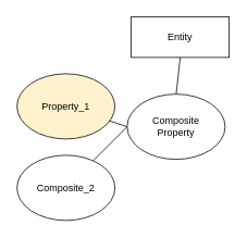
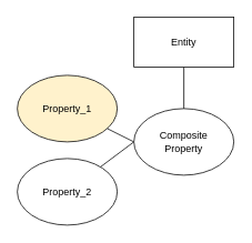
- <mxCell id="8" value="Entity" style="rounded=0;whiteSpace=wrap;html=1;" vertex="1" parent="1"><mxGeometry x="160" y="20" width="120" height="50" as="geometry" /></mxCell>
+ <mxCell id="8" value="Entity" style="rounded=0;whiteSpace=wrap;html=1;" vertex="1" parent="1"><mxGeometry x="160" y="20" width="120" height="60" as="geometry" /></mxCell>
- <mxCell id="7" value="Composite&lt;br&gt;Property" style="ellipse;whiteSpace=wrap;html=1;" vertex="1" parent="1"><mxGeometry x="155" y="115" width="120" height="80" as="geometry" /></mxCell>
+ <mxCell id="7" value="Composite&lt;br&gt;Property" style="ellipse;whiteSpace=wrap;html=1;" vertex="1" parent="1"><mxGeometry x="160" y="130" width="120" height="80" as="geometry" /></mxCell>
- <mxCell id="5" value="Composite_2" style="ellipse;whiteSpace=wrap;html=1;" vertex="1" parent="1"><mxGeometry x="20" y="190" width="120" height="80" as="geometry" /></mxCell>
+ <mxCell id="5" value="Property_2" style="ellipse;whiteSpace=wrap;html=1;" vertex="1" parent="1"><mxGeometry x="20" y="190" width="120" height="80" as="geometry" /></mxCell>
